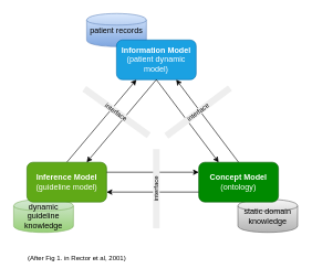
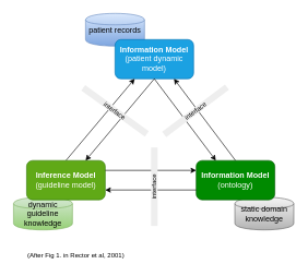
- <mxCell id="8" value="&lt;b&gt;Concept Model&lt;/b&gt; (ontology)" style="rounded=1;whiteSpace=wrap;html=1;fillColor=#008a00;strokeColor=#005700;fontColor=#ffffff;" parent="1" vertex="1"><mxGeometry x="299" y="245" width="120" height="60" as="geometry" /></mxCell>
+ <mxCell id="8" value="&lt;b&gt;Information Model&lt;/b&gt; (ontology)" style="rounded=1;whiteSpace=wrap;html=1;fillColor=#008a00;strokeColor=#005700;fontColor=#ffffff;" parent="1" vertex="1"><mxGeometry x="299" y="245" width="120" height="60" as="geometry" /></mxCell>
